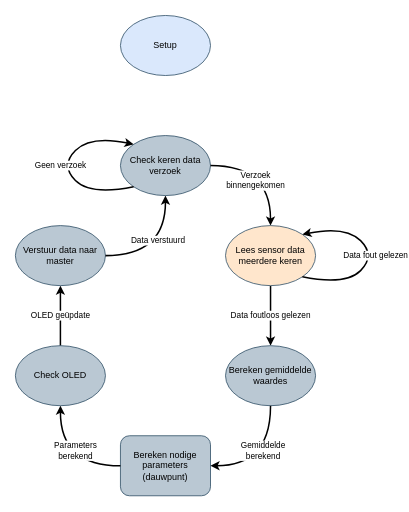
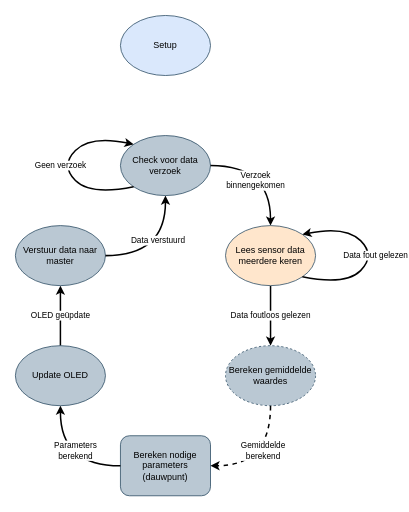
- <mxCell id="3" value="Check keren data verzoek" style="ellipse;whiteSpace=wrap;html=1;fillColor=#bac8d3;strokeColor=#23445d;" parent="1" vertex="1"><mxGeometry x="160" y="180" width="120" height="80" as="geometry" /></mxCell>
+ <mxCell id="3" value="Check voor data verzoek" style="ellipse;whiteSpace=wrap;html=1;fillColor=#bac8d3;strokeColor=#23445d;" parent="1" vertex="1"><mxGeometry x="160" y="180" width="120" height="80" as="geometry" /></mxCell>
- <mxCell id="12" value="Check OLED" style="ellipse;whiteSpace=wrap;html=1;fillColor=#bac8d3;strokeColor=#23445d;" parent="1" vertex="1"><mxGeometry x="20" y="460" width="120" height="80" as="geometry" /></mxCell>
+ <mxCell id="12" value="Update OLED" style="ellipse;whiteSpace=wrap;html=1;fillColor=#bac8d3;strokeColor=#23445d;" parent="1" vertex="1"><mxGeometry x="20" y="460" width="120" height="80" as="geometry" /></mxCell>
- <mxCell id="7" value="Bereken gemiddelde waardes" style="ellipse;whiteSpace=wrap;html=1;fillColor=#bac8d3;strokeColor=#23445d;" parent="1" vertex="1"><mxGeometry x="300" y="460" width="120" height="80" as="geometry" /></mxCell>
+ <mxCell id="7" value="Bereken gemiddelde waardes" style="ellipse;whiteSpace=wrap;html=1;fillColor=#bac8d3;strokeColor=#23445d;dashed=1;" parent="1" vertex="1"><mxGeometry x="300" y="460" width="120" height="80" as="geometry" /></mxCell>
- <mxCell id="15" value="Gemiddelde&lt;br&gt;berekend" style="curved=1;endArrow=classic;html=1;rounded=0;strokeWidth=2;fontColor=#000000;entryX=1;entryY=0.5;entryDx=0;entryDy=0;exitX=0.5;exitY=1;exitDx=0;exitDy=0;" parent="1" source="7" target="8" edge="1"><mxGeometry x="-0.25" y="-10" width="50" height="50" relative="1" as="geometry"><mxPoint x="350" y="560" as="sourcePoint" /><mxPoint x="300" y="610" as="targetPoint" /><Array as="points"><mxPoint x="360" y="620" /></Array><mxPoint as="offset" /></mxGeometry></mxCell>
+ <mxCell id="15" value="Gemiddelde&lt;br&gt;berekend" style="curved=1;endArrow=classic;html=1;rounded=0;strokeWidth=2;fontColor=#000000;entryX=1;entryY=0.5;entryDx=0;entryDy=0;exitX=0.5;exitY=1;exitDx=0;exitDy=0;dashed=1;" parent="1" source="7" target="8" edge="1"><mxGeometry x="-0.25" y="-10" width="50" height="50" relative="1" as="geometry"><mxPoint x="350" y="560" as="sourcePoint" /><mxPoint x="300" y="610" as="targetPoint" /><Array as="points"><mxPoint x="360" y="620" /></Array><mxPoint as="offset" /></mxGeometry></mxCell>
